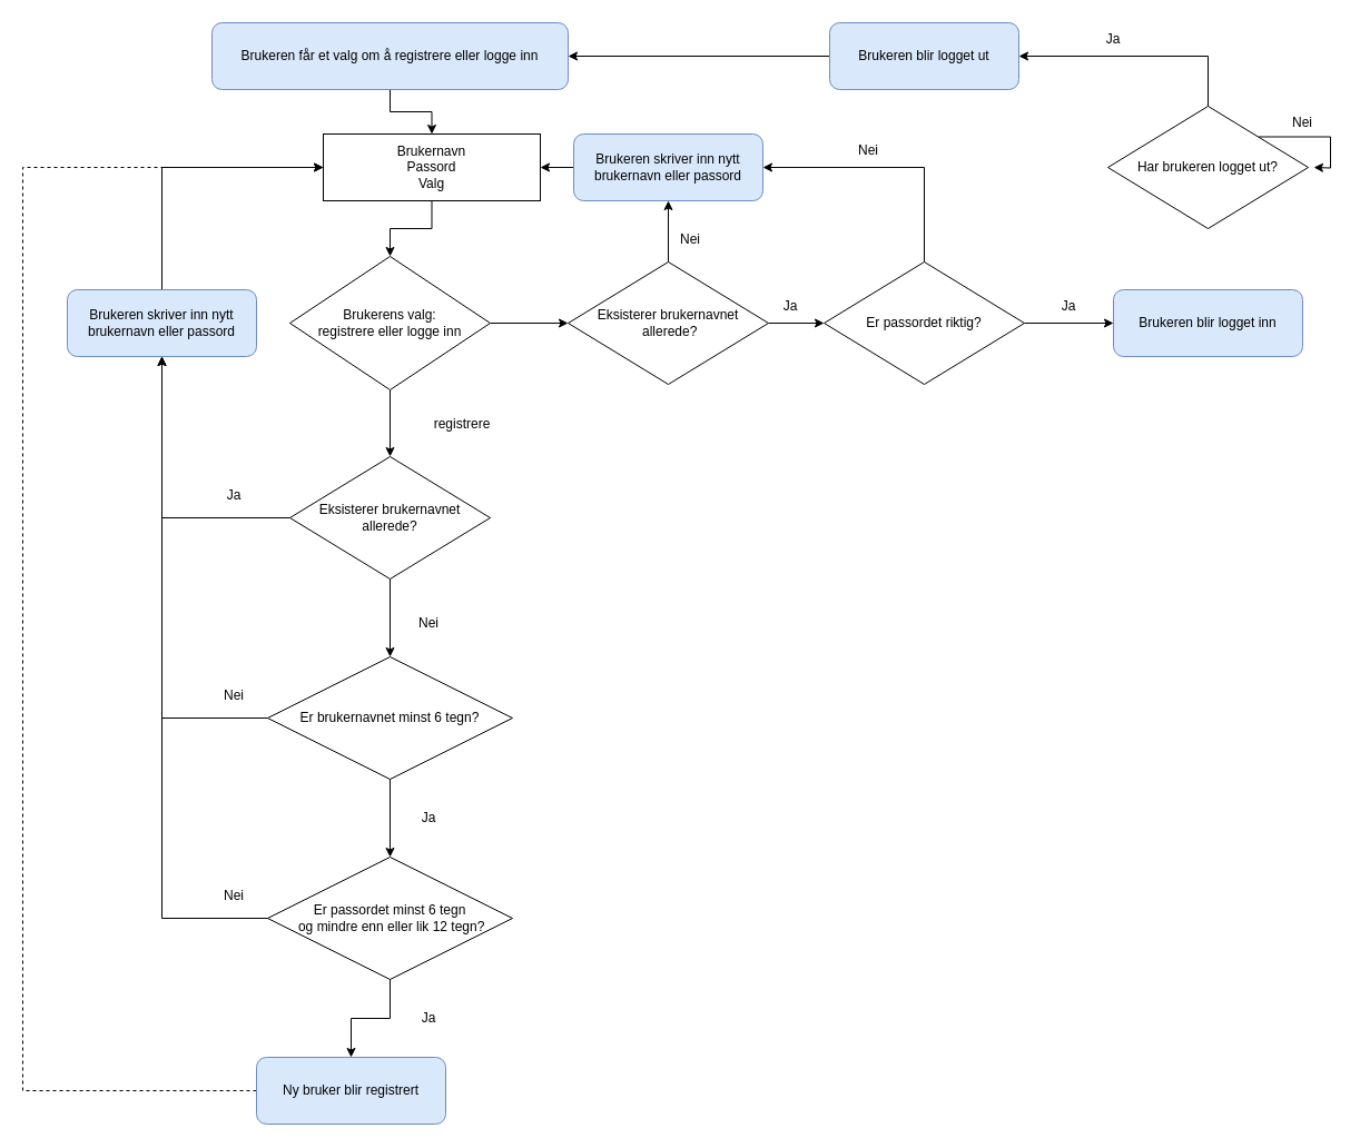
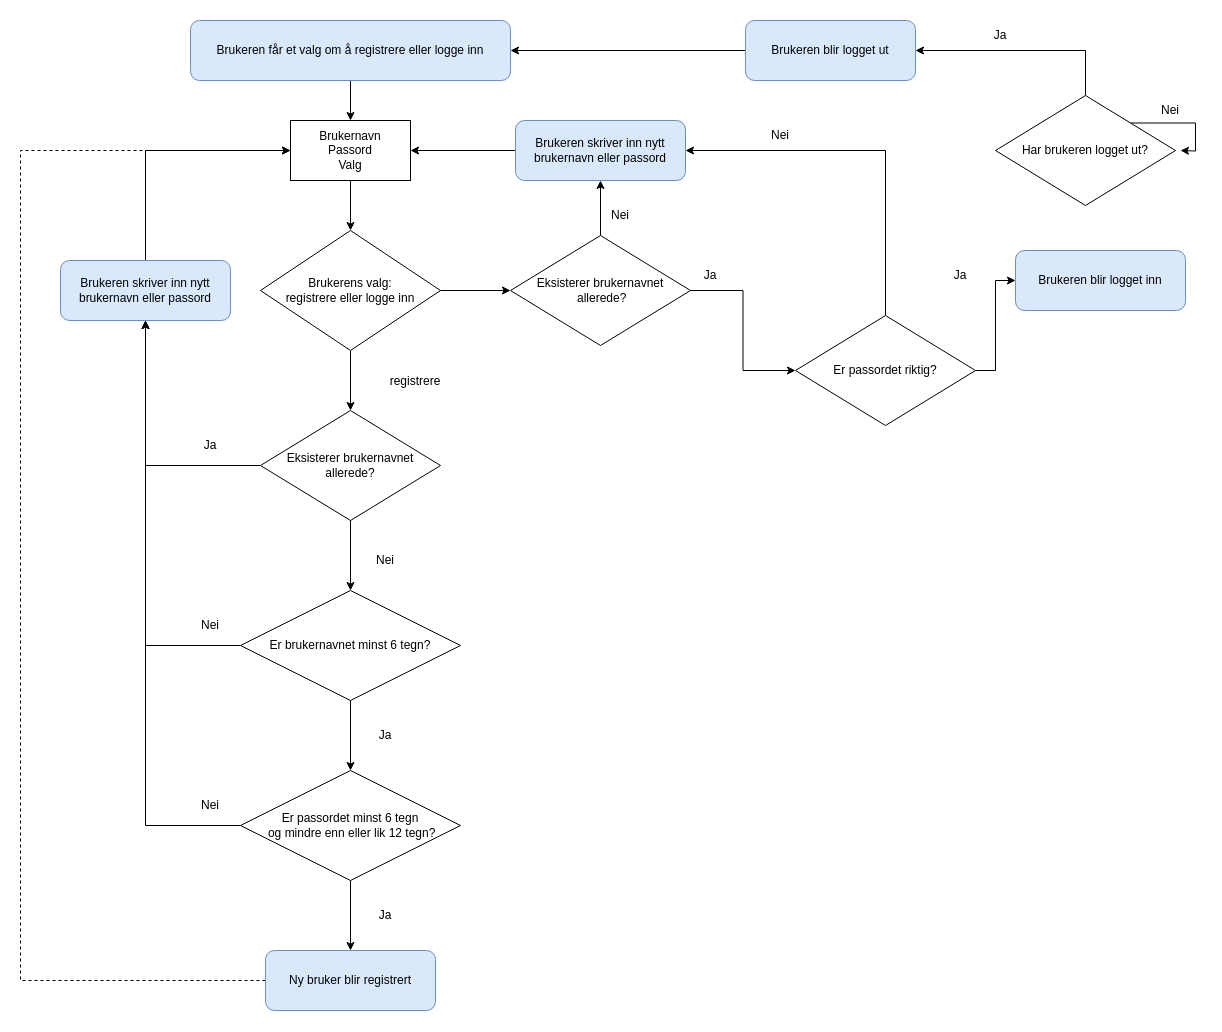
- <mxCell id="5" value="Brukernavn&lt;br&gt;Passord&lt;br&gt;Valg" style="rounded=0;whiteSpace=wrap;html=1;" parent="1" vertex="1"><mxGeometry x="290" y="120" width="195" height="60" as="geometry" /></mxCell>
+ <mxCell id="5" value="Brukernavn&lt;br&gt;Passord&lt;br&gt;Valg" style="rounded=0;whiteSpace=wrap;html=1;" parent="1" vertex="1"><mxGeometry x="290" y="120" width="120" height="60" as="geometry" /></mxCell>
- <mxCell id="29" value="Er passordet riktig?" style="rhombus;whiteSpace=wrap;html=1;" parent="1" vertex="1"><mxGeometry x="740" y="235" width="180" height="110" as="geometry" /></mxCell>
+ <mxCell id="29" value="Er passordet riktig?" style="rhombus;whiteSpace=wrap;html=1;" parent="1" vertex="1"><mxGeometry x="795" y="315" width="180" height="110" as="geometry" /></mxCell>
- <mxCell id="30" value="Brukeren blir logget inn" style="rounded=1;whiteSpace=wrap;html=1;fillColor=#dae8fc;strokeColor=#6c8ebf;" parent="1" vertex="1"><mxGeometry x="1000" y="260" width="170" height="60" as="geometry" /></mxCell>
+ <mxCell id="30" value="Brukeren blir logget inn" style="rounded=1;whiteSpace=wrap;html=1;fillColor=#dae8fc;strokeColor=#6c8ebf;" parent="1" vertex="1"><mxGeometry x="1015" y="250" width="170" height="60" as="geometry" /></mxCell>
- <mxCell id="22" value="Ny bruker blir registrert" style="rounded=1;whiteSpace=wrap;html=1;fillColor=#dae8fc;strokeColor=#6c8ebf;" parent="1" vertex="1"><mxGeometry x="230" y="950" width="170" height="60" as="geometry" /></mxCell>
+ <mxCell id="22" value="Ny bruker blir registrert" style="rounded=1;whiteSpace=wrap;html=1;fillColor=#dae8fc;strokeColor=#6c8ebf;" parent="1" vertex="1"><mxGeometry x="265" y="950" width="170" height="60" as="geometry" /></mxCell>
